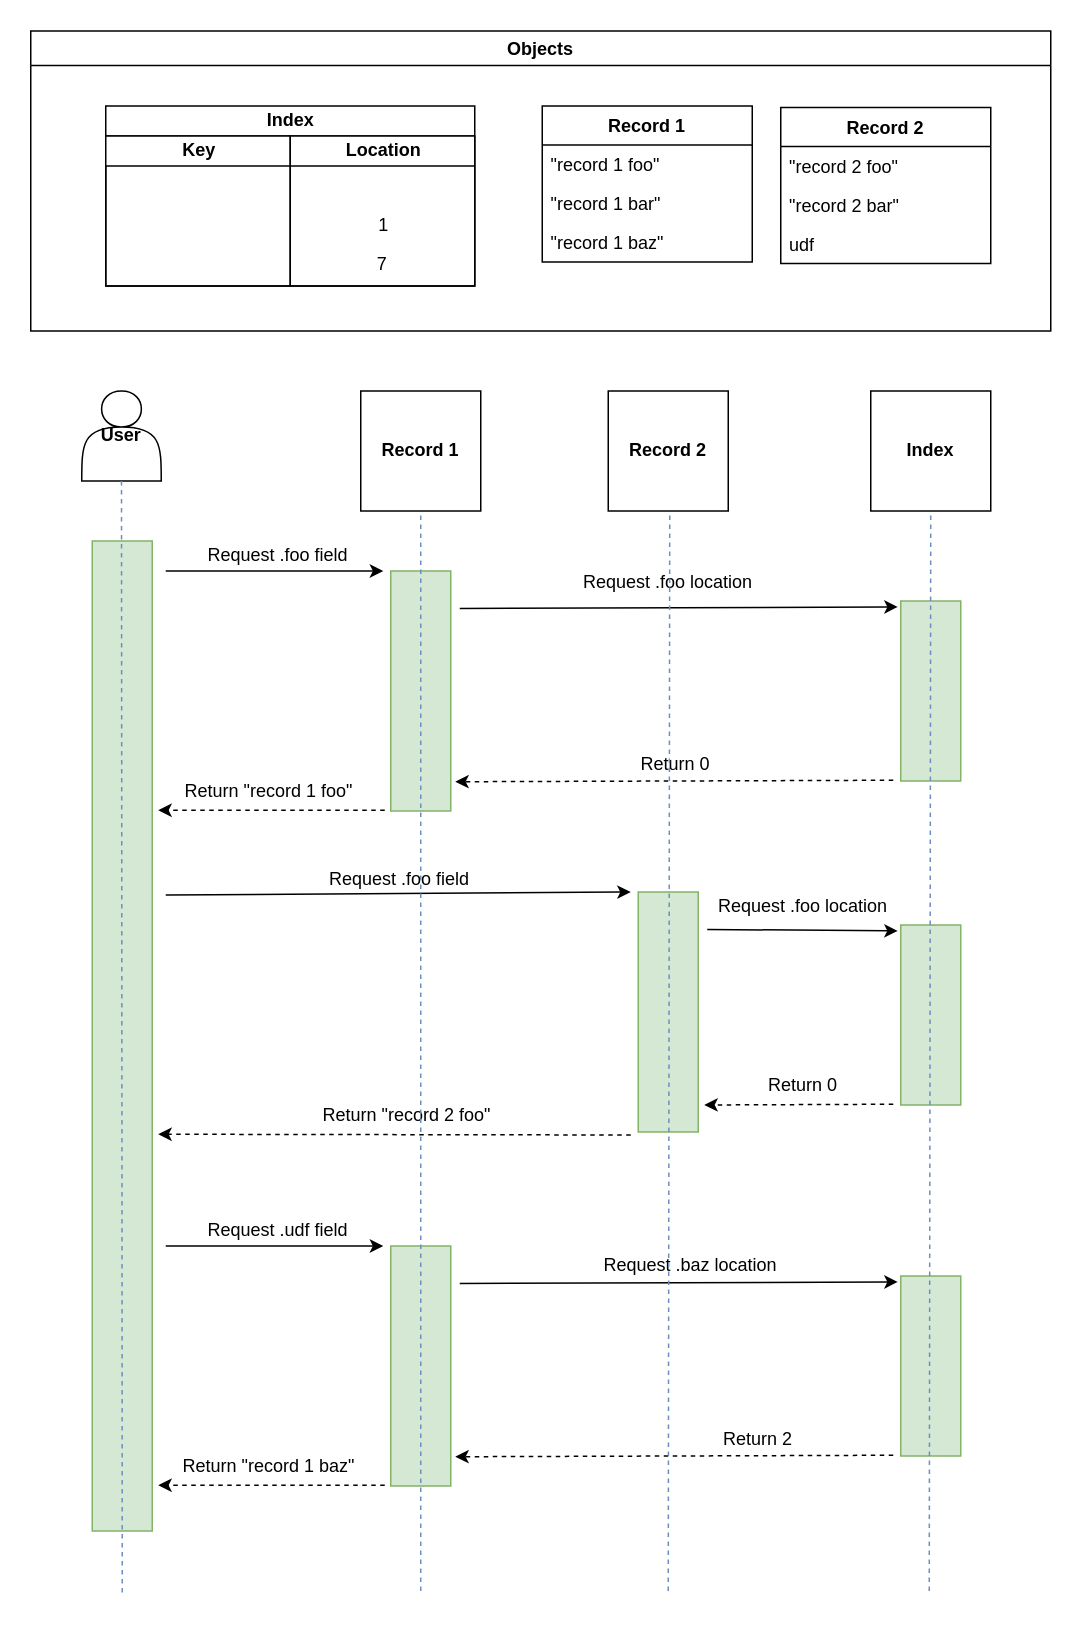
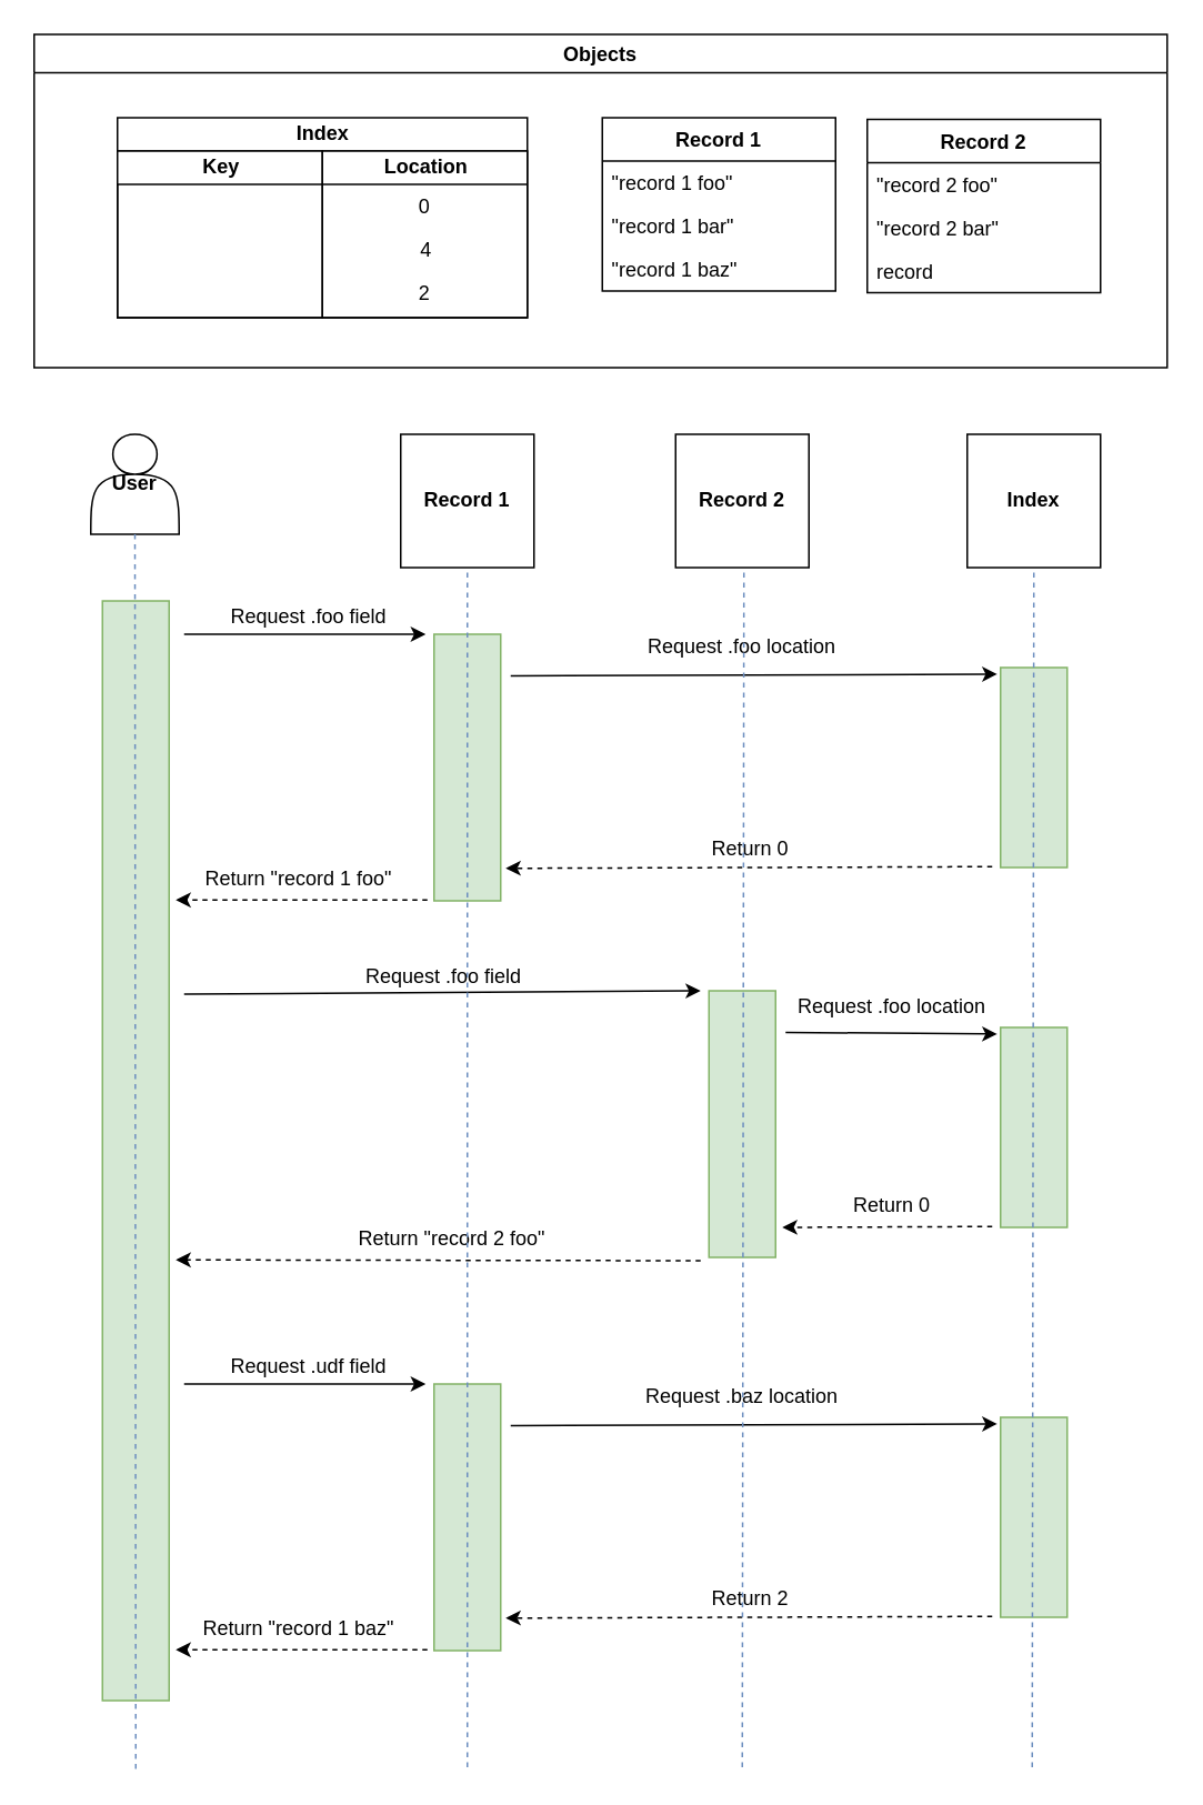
+ <mxCell id="41" value="0" style="text;strokeColor=none;fillColor=none;align=center;verticalAlign=top;spacingLeft=4;spacingRight=4;overflow=hidden;rotatable=0;points=[[0,0.5],[1,0.5]];portConstraint=eastwest;" vertex="1" parent="40"><mxGeometry x="2" y="20" width="119" height="26" as="geometry" /></mxCell>
- <mxCell id="42" value="1" style="text;strokeColor=none;fillColor=none;align=center;verticalAlign=top;spacingLeft=4;spacingRight=4;overflow=hidden;rotatable=0;points=[[0,0.5],[1,0.5]];portConstraint=eastwest;" vertex="1" parent="37"><mxGeometry x="176" y="116" width="119" height="26" as="geometry" /></mxCell>
+ <mxCell id="42" value="4" style="text;strokeColor=none;fillColor=none;align=center;verticalAlign=top;spacingLeft=4;spacingRight=4;overflow=hidden;rotatable=0;points=[[0,0.5],[1,0.5]];portConstraint=eastwest;" vertex="1" parent="37"><mxGeometry x="176" y="116" width="119" height="26" as="geometry" /></mxCell>
- <mxCell id="51" value="udf" style="text;strokeColor=none;fillColor=none;align=left;verticalAlign=top;spacingLeft=4;spacingRight=4;overflow=hidden;rotatable=0;points=[[0,0.5],[1,0.5]];portConstraint=eastwest;" vertex="1" parent="48"><mxGeometry y="78" width="140" height="26" as="geometry" /></mxCell>
+ <mxCell id="51" value="record" style="text;strokeColor=none;fillColor=none;align=left;verticalAlign=top;spacingLeft=4;spacingRight=4;overflow=hidden;rotatable=0;points=[[0,0.5],[1,0.5]];portConstraint=eastwest;" vertex="1" parent="48"><mxGeometry y="78" width="140" height="26" as="geometry" /></mxCell>
- <mxCell id="43" value="7" style="text;strokeColor=none;fillColor=none;align=center;verticalAlign=top;spacingLeft=4;spacingRight=4;overflow=hidden;rotatable=0;points=[[0,0.5],[1,0.5]];portConstraint=eastwest;" vertex="1" parent="37"><mxGeometry x="175" y="142" width="119" height="26" as="geometry" /></mxCell>
+ <mxCell id="43" value="2" style="text;strokeColor=none;fillColor=none;align=center;verticalAlign=top;spacingLeft=4;spacingRight=4;overflow=hidden;rotatable=0;points=[[0,0.5],[1,0.5]];portConstraint=eastwest;" vertex="1" parent="37"><mxGeometry x="175" y="142" width="119" height="26" as="geometry" /></mxCell>
- <mxCell id="32" value="Request .baz location" style="text;html=1;strokeColor=none;fillColor=none;align=center;verticalAlign=middle;whiteSpace=wrap;rounded=0;" vertex="1" parent="1"><mxGeometry x="395" y="833" width="130" height="20" as="geometry" /></mxCell>
+ <mxCell id="32" value="Request .baz location" style="text;html=1;strokeColor=none;fillColor=none;align=center;verticalAlign=middle;whiteSpace=wrap;rounded=0;" vertex="1" parent="1"><mxGeometry x="380" y="828" width="130" height="20" as="geometry" /></mxCell>
- <mxCell id="34" value="Return 2" style="text;html=1;strokeColor=none;fillColor=none;align=center;verticalAlign=middle;whiteSpace=wrap;rounded=0;" vertex="1" parent="1"><mxGeometry x="440" y="949" width="130" height="20" as="geometry" /></mxCell>
+ <mxCell id="34" value="Return 2" style="text;html=1;strokeColor=none;fillColor=none;align=center;verticalAlign=middle;whiteSpace=wrap;rounded=0;" vertex="1" parent="1"><mxGeometry x="385" y="949" width="130" height="20" as="geometry" /></mxCell>
